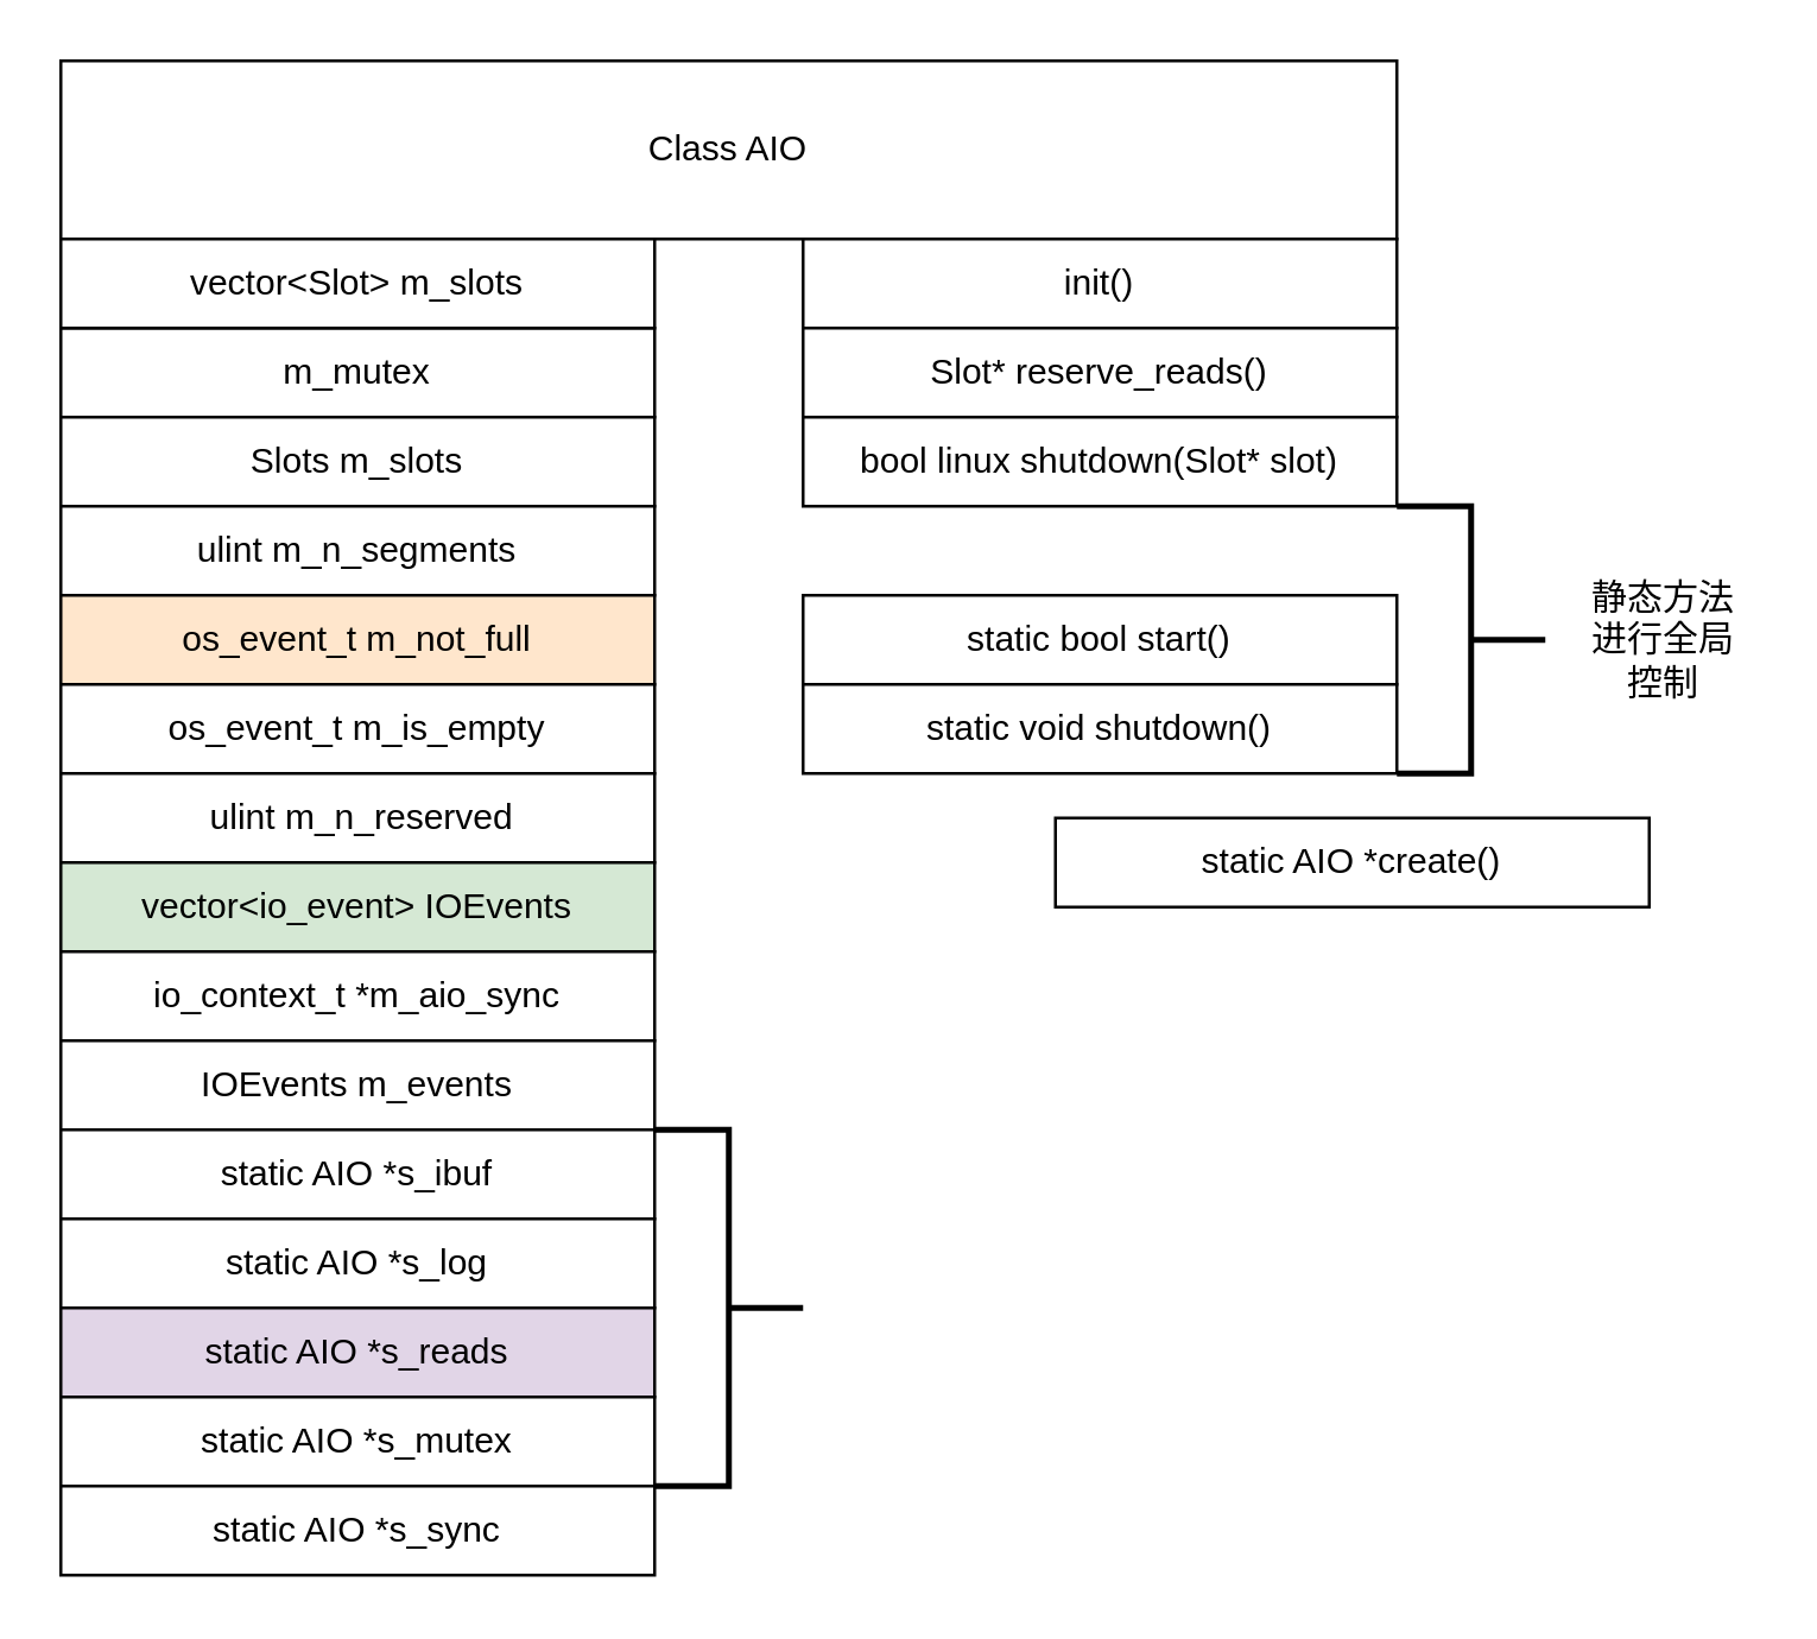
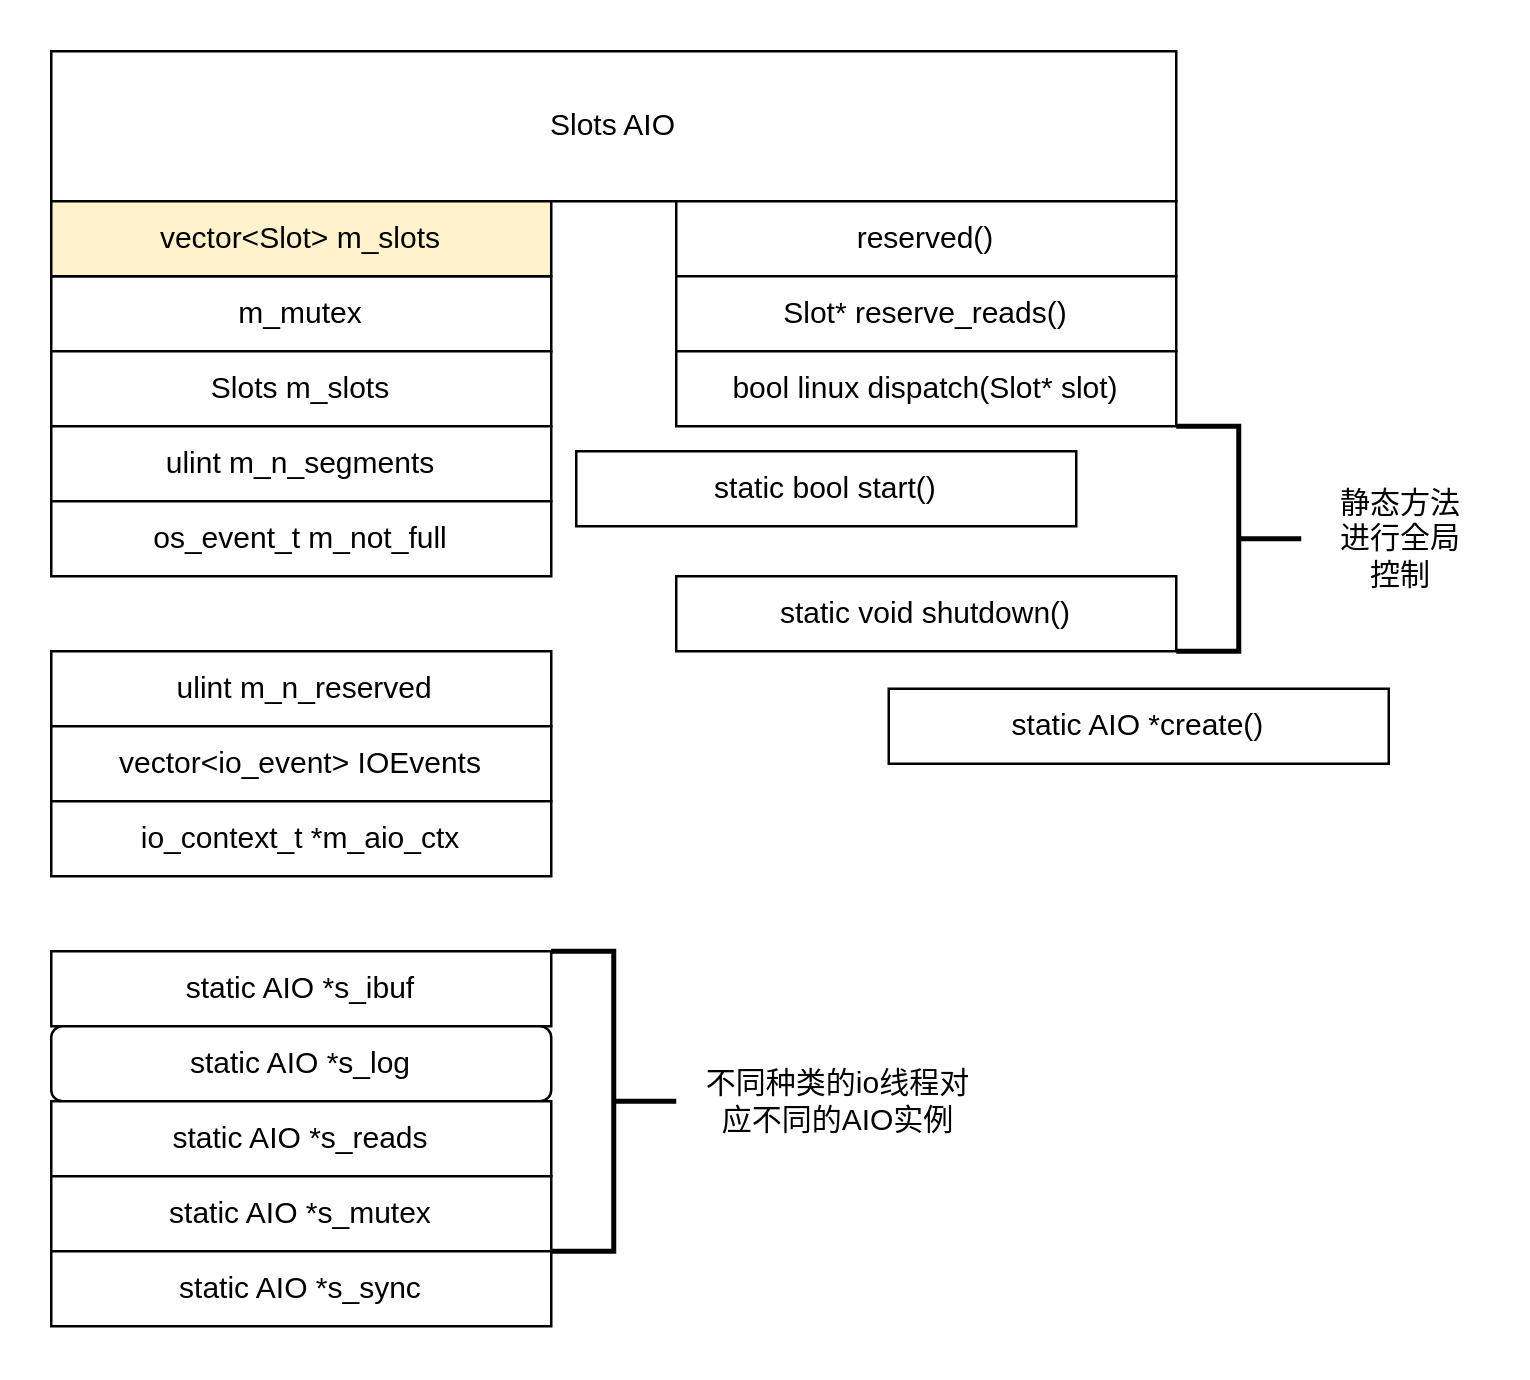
- <mxCell id="2" value="Class AIO" style="rounded=0;whiteSpace=wrap;html=1;" vertex="1" parent="1"><mxGeometry x="20" y="20" width="450" height="60" as="geometry" /></mxCell>
+ <mxCell id="2" value="Slots AIO" style="rounded=0;whiteSpace=wrap;html=1;" vertex="1" parent="1"><mxGeometry x="20" y="20" width="450" height="60" as="geometry" /></mxCell>
- <mxCell id="5" value="vector&amp;lt;Slot&amp;gt; m_slots" style="rounded=0;whiteSpace=wrap;html=1;" vertex="1" parent="1"><mxGeometry x="20" y="80" width="200" height="30" as="geometry" /></mxCell>
+ <mxCell id="5" value="vector&amp;lt;Slot&amp;gt; m_slots" style="rounded=0;whiteSpace=wrap;html=1;fillColor=#fff2cc;" vertex="1" parent="1"><mxGeometry x="20" y="80" width="200" height="30" as="geometry" /></mxCell>
- <mxCell id="4" value="init()" style="rounded=0;whiteSpace=wrap;html=1;" vertex="1" parent="1"><mxGeometry x="270" y="80" width="200" height="30" as="geometry" /></mxCell>
+ <mxCell id="4" value="reserved()" style="rounded=0;whiteSpace=wrap;html=1;" vertex="1" parent="1"><mxGeometry x="270" y="80" width="200" height="30" as="geometry" /></mxCell>
- <mxCell id="8" value="bool linux shutdown(Slot* slot)" style="rounded=0;whiteSpace=wrap;html=1;" vertex="1" parent="1"><mxGeometry x="270" y="140" width="200" height="30" as="geometry" /></mxCell>
+ <mxCell id="8" value="bool linux dispatch(Slot* slot)" style="rounded=0;whiteSpace=wrap;html=1;" vertex="1" parent="1"><mxGeometry x="270" y="140" width="200" height="30" as="geometry" /></mxCell>
- <mxCell id="13" value="os_event_t m_not_full" style="rounded=0;whiteSpace=wrap;html=1;fillColor=#ffe6cc;" vertex="1" parent="1"><mxGeometry x="20" y="200" width="200" height="30" as="geometry" /></mxCell>
+ <mxCell id="13" value="os_event_t m_not_full" style="rounded=0;whiteSpace=wrap;html=1;" vertex="1" parent="1"><mxGeometry x="20" y="200" width="200" height="30" as="geometry" /></mxCell>
- <mxCell id="10" value="static bool start()" style="rounded=0;whiteSpace=wrap;html=1;" vertex="1" parent="1"><mxGeometry x="270" y="200" width="200" height="30" as="geometry" /></mxCell>
+ <mxCell id="10" value="static bool start()" style="rounded=0;whiteSpace=wrap;html=1;" vertex="1" parent="1"><mxGeometry x="230" y="180" width="200" height="30" as="geometry" /></mxCell>
- <mxCell id="14" value="os_event_t m_is_empty" style="rounded=0;whiteSpace=wrap;html=1;" vertex="1" parent="1"><mxGeometry x="20" y="230" width="200" height="30" as="geometry" /></mxCell>
- <mxCell id="16" value="vector&amp;lt;io_event&amp;gt; IOEvents" style="rounded=0;whiteSpace=wrap;html=1;fillColor=#d5e8d4;" vertex="1" parent="1"><mxGeometry x="20" y="290" width="200" height="30" as="geometry" /></mxCell>
+ <mxCell id="16" value="vector&amp;lt;io_event&amp;gt; IOEvents" style="rounded=0;whiteSpace=wrap;html=1;" vertex="1" parent="1"><mxGeometry x="20" y="290" width="200" height="30" as="geometry" /></mxCell>
- <mxCell id="17" value="io_context_t *m_aio_sync" style="rounded=0;whiteSpace=wrap;html=1;" vertex="1" parent="1"><mxGeometry x="20" y="320" width="200" height="30" as="geometry" /></mxCell>
+ <mxCell id="17" value="io_context_t *m_aio_ctx" style="rounded=0;whiteSpace=wrap;html=1;" vertex="1" parent="1"><mxGeometry x="20" y="320" width="200" height="30" as="geometry" /></mxCell>
- <mxCell id="18" value="IOEvents m_events" style="rounded=0;whiteSpace=wrap;html=1;" vertex="1" parent="1"><mxGeometry x="20" y="350" width="200" height="30" as="geometry" /></mxCell>
- <mxCell id="20" value="static AIO *s_log" style="rounded=0;whiteSpace=wrap;html=1;" vertex="1" parent="1"><mxGeometry x="20" y="410" width="200" height="30" as="geometry" /></mxCell>
+ <mxCell id="20" value="static AIO *s_log" style="whiteSpace=wrap;html=1;rounded=1;" vertex="1" parent="1"><mxGeometry x="20" y="410" width="200" height="30" as="geometry" /></mxCell>
+ <mxCell id="26" value="不同种类的io线程对应不同的AIO实例" style="text;html=1;strokeColor=none;fillColor=none;align=center;verticalAlign=middle;whiteSpace=wrap;rounded=0;" vertex="1" parent="1"><mxGeometry x="280" y="410" width="110" height="60" as="geometry" /></mxCell>
- <mxCell id="21" value="static AIO *s_reads" style="rounded=0;whiteSpace=wrap;html=1;fillColor=#e1d5e7;" vertex="1" parent="1"><mxGeometry x="20" y="440" width="200" height="30" as="geometry" /></mxCell>
+ <mxCell id="21" value="static AIO *s_reads" style="rounded=0;whiteSpace=wrap;html=1;" vertex="1" parent="1"><mxGeometry x="20" y="440" width="200" height="30" as="geometry" /></mxCell>
